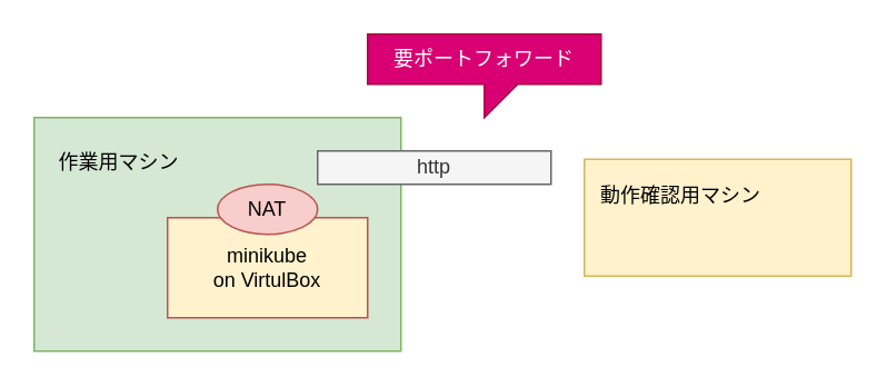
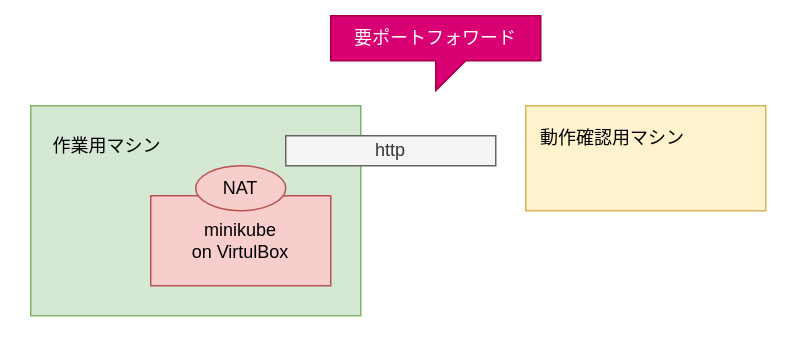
- <mxCell id="7" value="要ポートフォワード" style="shape=callout;whiteSpace=wrap;html=1;perimeter=calloutPerimeter;fillColor=#d80073;strokeColor=#A50040;fontColor=#ffffff;position2=0.5;size=20;position=0.5;" vertex="1" parent="1"><mxGeometry x="220" y="20" width="140" height="50" as="geometry" /></mxCell>
+ <mxCell id="7" value="要ポートフォワード" style="shape=callout;whiteSpace=wrap;html=1;perimeter=calloutPerimeter;fillColor=#d80073;strokeColor=#A50040;fontColor=#ffffff;position2=0.5;size=20;position=0.5;" vertex="1" parent="1"><mxGeometry x="220" y="10" width="140" height="50" as="geometry" /></mxCell>
- <mxCell id="5" value="動作確認用マシン" style="rounded=0;whiteSpace=wrap;html=1;align=left;verticalAlign=top;spacing=10;fillColor=#fff2cc;strokeColor=#d6b656;" parent="1" vertex="1"><mxGeometry x="350" y="95" width="160" height="70" as="geometry" /></mxCell>
+ <mxCell id="5" value="動作確認用マシン" style="rounded=0;whiteSpace=wrap;html=1;align=left;verticalAlign=top;spacing=10;fillColor=#fff2cc;strokeColor=#d6b656;" parent="1" vertex="1"><mxGeometry x="350" y="70" width="160" height="70" as="geometry" /></mxCell>
- <mxCell id="3" value="minikube&lt;br&gt;on VirtulBox" style="rounded=0;whiteSpace=wrap;html=1;fillColor=#fff2cc;strokeColor=#b85450;" parent="1" vertex="1"><mxGeometry x="100" y="130" width="120" height="60" as="geometry" /></mxCell>
+ <mxCell id="3" value="minikube&lt;br&gt;on VirtulBox" style="rounded=0;whiteSpace=wrap;html=1;fillColor=#f8cecc;strokeColor=#b85450;" parent="1" vertex="1"><mxGeometry x="100" y="130" width="120" height="60" as="geometry" /></mxCell>
